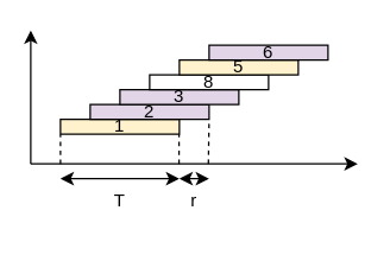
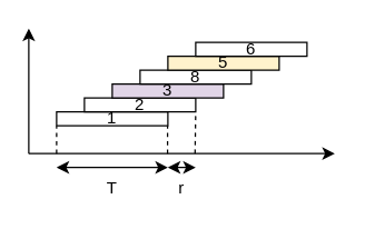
- <mxCell id="14" value="6" style="rounded=0;whiteSpace=wrap;html=1;fillColor=#e1d5e7;" vertex="1" parent="1"><mxGeometry x="140" y="30" width="80" height="10" as="geometry" /></mxCell>
+ <mxCell id="14" value="6" style="rounded=0;whiteSpace=wrap;html=1;" vertex="1" parent="1"><mxGeometry x="140" y="30" width="80" height="10" as="geometry" /></mxCell>
- <mxCell id="7" value="2" style="rounded=0;whiteSpace=wrap;html=1;fillColor=#e1d5e7;" parent="1" vertex="1"><mxGeometry x="60" y="70" width="80" height="10" as="geometry" /></mxCell>
+ <mxCell id="7" value="2" style="rounded=0;whiteSpace=wrap;html=1;" parent="1" vertex="1"><mxGeometry x="60" y="70" width="80" height="10" as="geometry" /></mxCell>
- <mxCell id="4" value="1" style="rounded=0;whiteSpace=wrap;html=1;fillColor=#fff2cc;" parent="1" vertex="1"><mxGeometry x="40" y="80" width="80" height="10" as="geometry" /></mxCell>
+ <mxCell id="4" value="1" style="rounded=0;whiteSpace=wrap;html=1;" parent="1" vertex="1"><mxGeometry x="40" y="80" width="80" height="10" as="geometry" /></mxCell>
